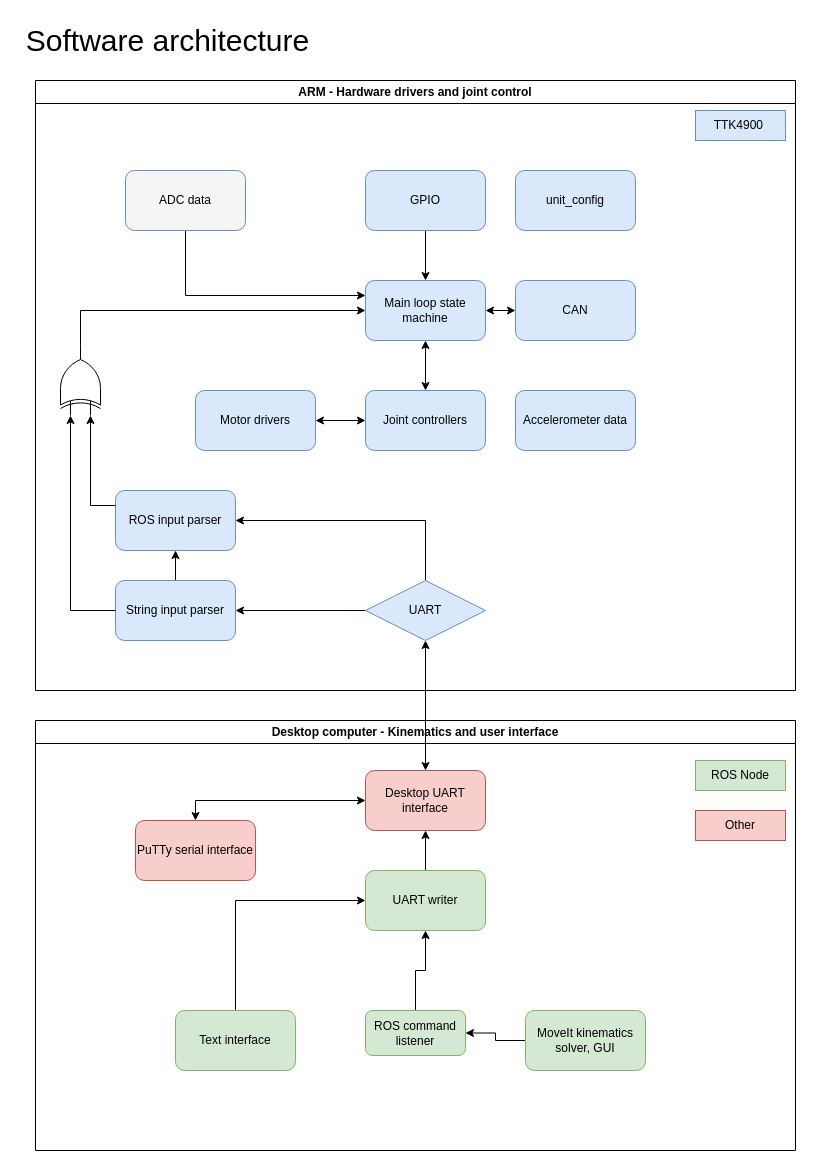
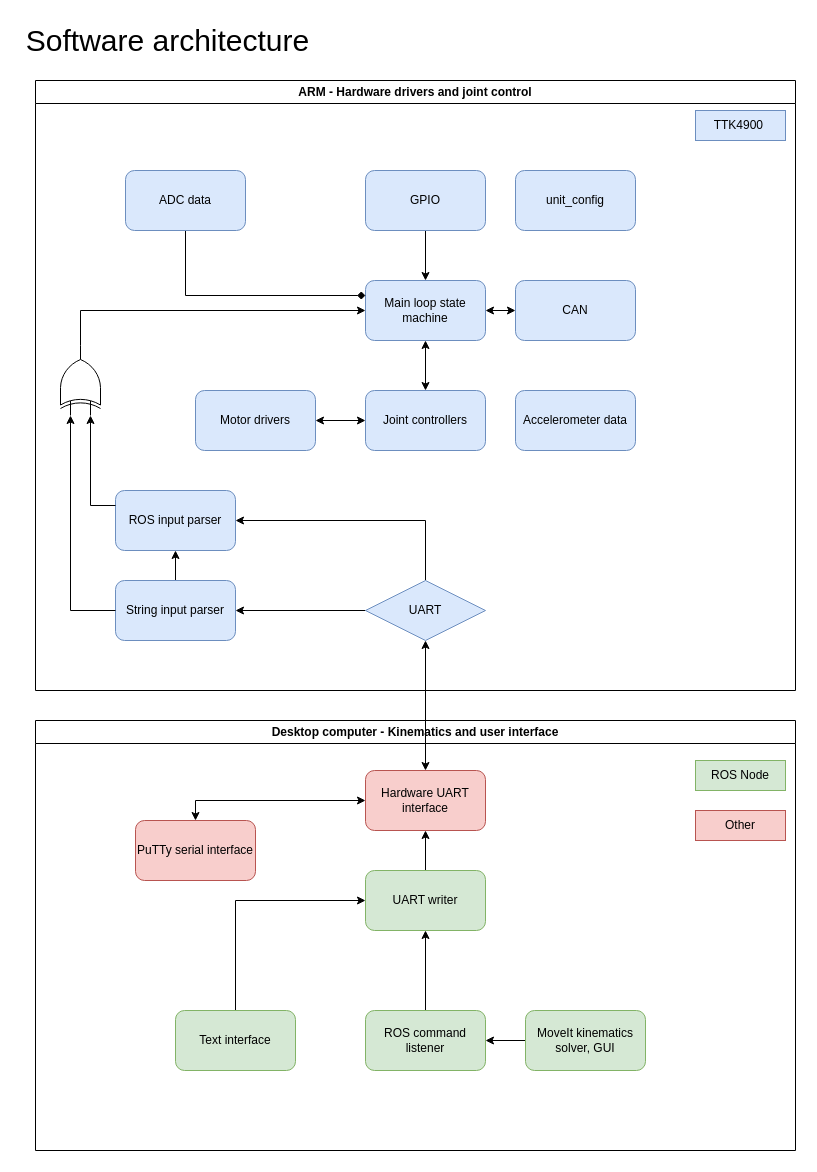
- <mxCell id="23" value="ADC data" style="rounded=1;whiteSpace=wrap;html=1;fillColor=#f5f5f5;strokeColor=#6c8ebf;" vertex="1" parent="3"><mxGeometry x="90" y="90" width="120" height="60" as="geometry" /></mxCell>
+ <mxCell id="23" value="ADC data" style="rounded=1;whiteSpace=wrap;html=1;fillColor=#dae8fc;strokeColor=#6c8ebf;" vertex="1" parent="3"><mxGeometry x="90" y="90" width="120" height="60" as="geometry" /></mxCell>
- <mxCell id="22" style="edgeStyle=orthogonalEdgeStyle;rounded=0;orthogonalLoop=1;jettySize=auto;html=1;exitX=0.5;exitY=1;exitDx=0;exitDy=0;entryX=0;entryY=0.25;entryDx=0;entryDy=0;" edge="1" parent="3" source="23" target="12"><mxGeometry relative="1" as="geometry" /></mxCell>
+ <mxCell id="22" style="edgeStyle=orthogonalEdgeStyle;rounded=0;orthogonalLoop=1;jettySize=auto;html=1;exitX=0.5;exitY=1;exitDx=0;exitDy=0;entryX=0;entryY=0.25;entryDx=0;entryDy=0;endArrow=diamond;" edge="1" parent="3" source="23" target="12"><mxGeometry relative="1" as="geometry" /></mxCell>
- <mxCell id="36" value="Desktop UART interface" style="rounded=1;whiteSpace=wrap;html=1;fillColor=#f8cecc;strokeColor=#b85450;" vertex="1" parent="28"><mxGeometry x="330" y="50" width="120" height="60" as="geometry" /></mxCell>
+ <mxCell id="36" value="Hardware UART interface" style="rounded=1;whiteSpace=wrap;html=1;fillColor=#f8cecc;strokeColor=#b85450;" vertex="1" parent="28"><mxGeometry x="330" y="50" width="120" height="60" as="geometry" /></mxCell>
- <mxCell id="41" value="ROS command listener" style="rounded=1;whiteSpace=wrap;html=1;fillColor=#d5e8d4;strokeColor=#82b366;" vertex="1" parent="28"><mxGeometry x="330" y="290" width="100" height="45" as="geometry" /></mxCell>
+ <mxCell id="41" value="ROS command listener" style="rounded=1;whiteSpace=wrap;html=1;fillColor=#d5e8d4;strokeColor=#82b366;" vertex="1" parent="28"><mxGeometry x="330" y="290" width="120" height="60" as="geometry" /></mxCell>
